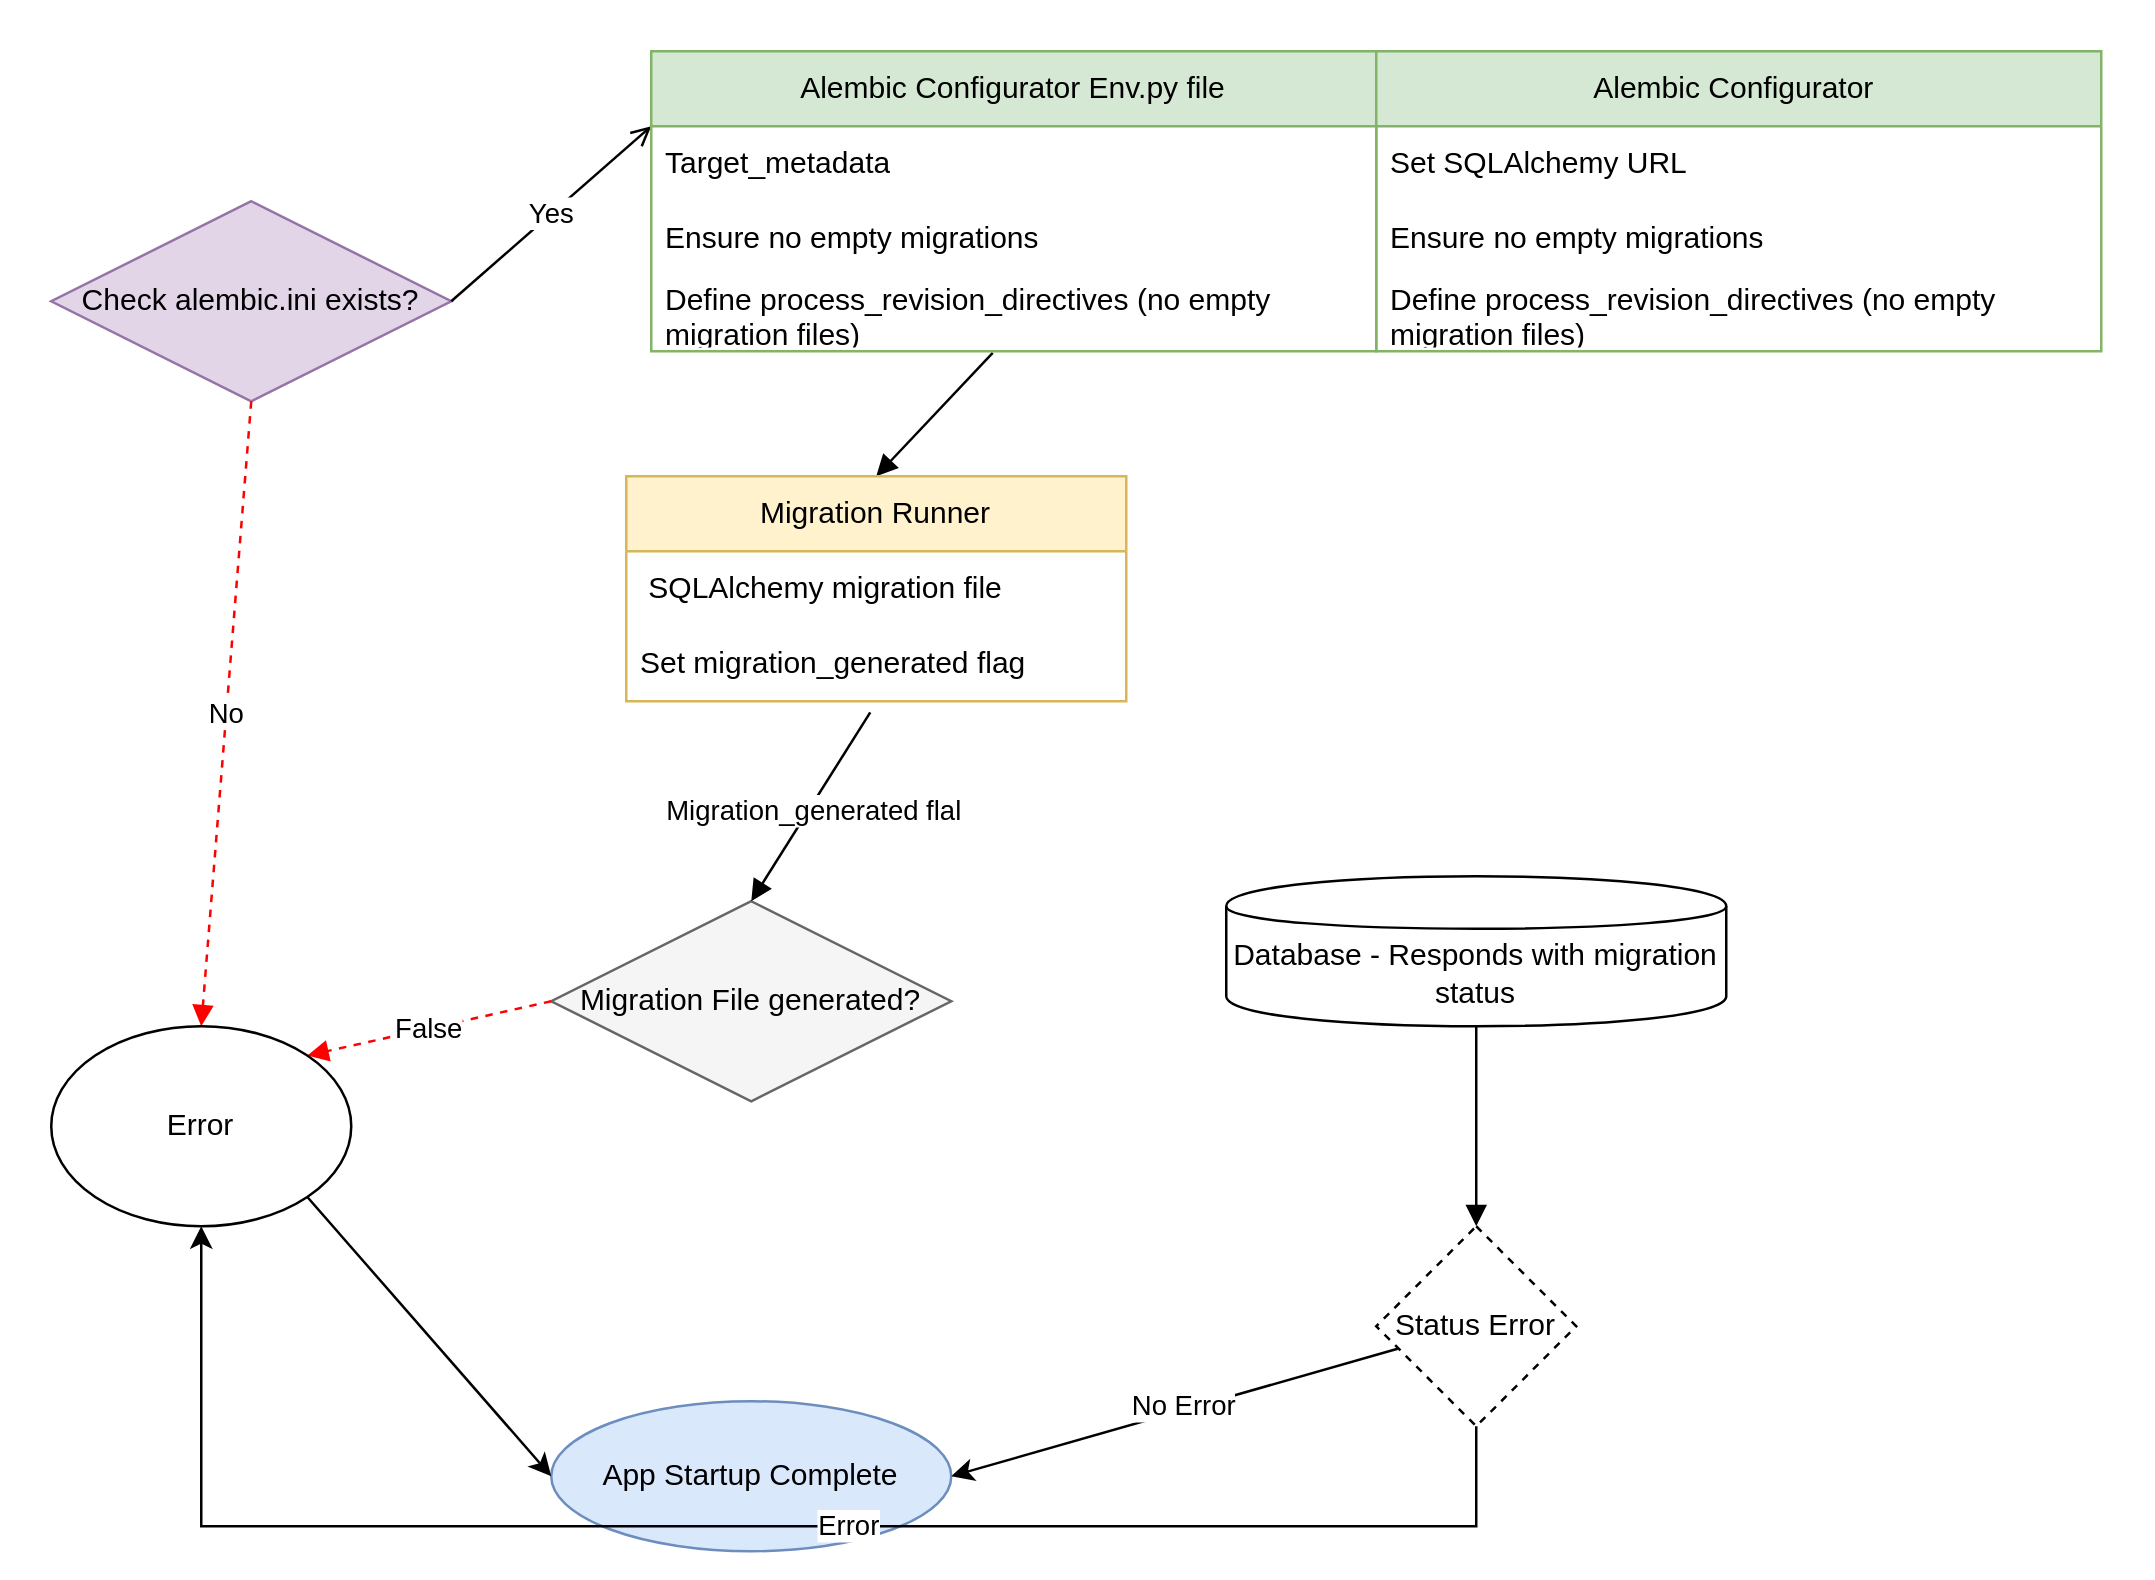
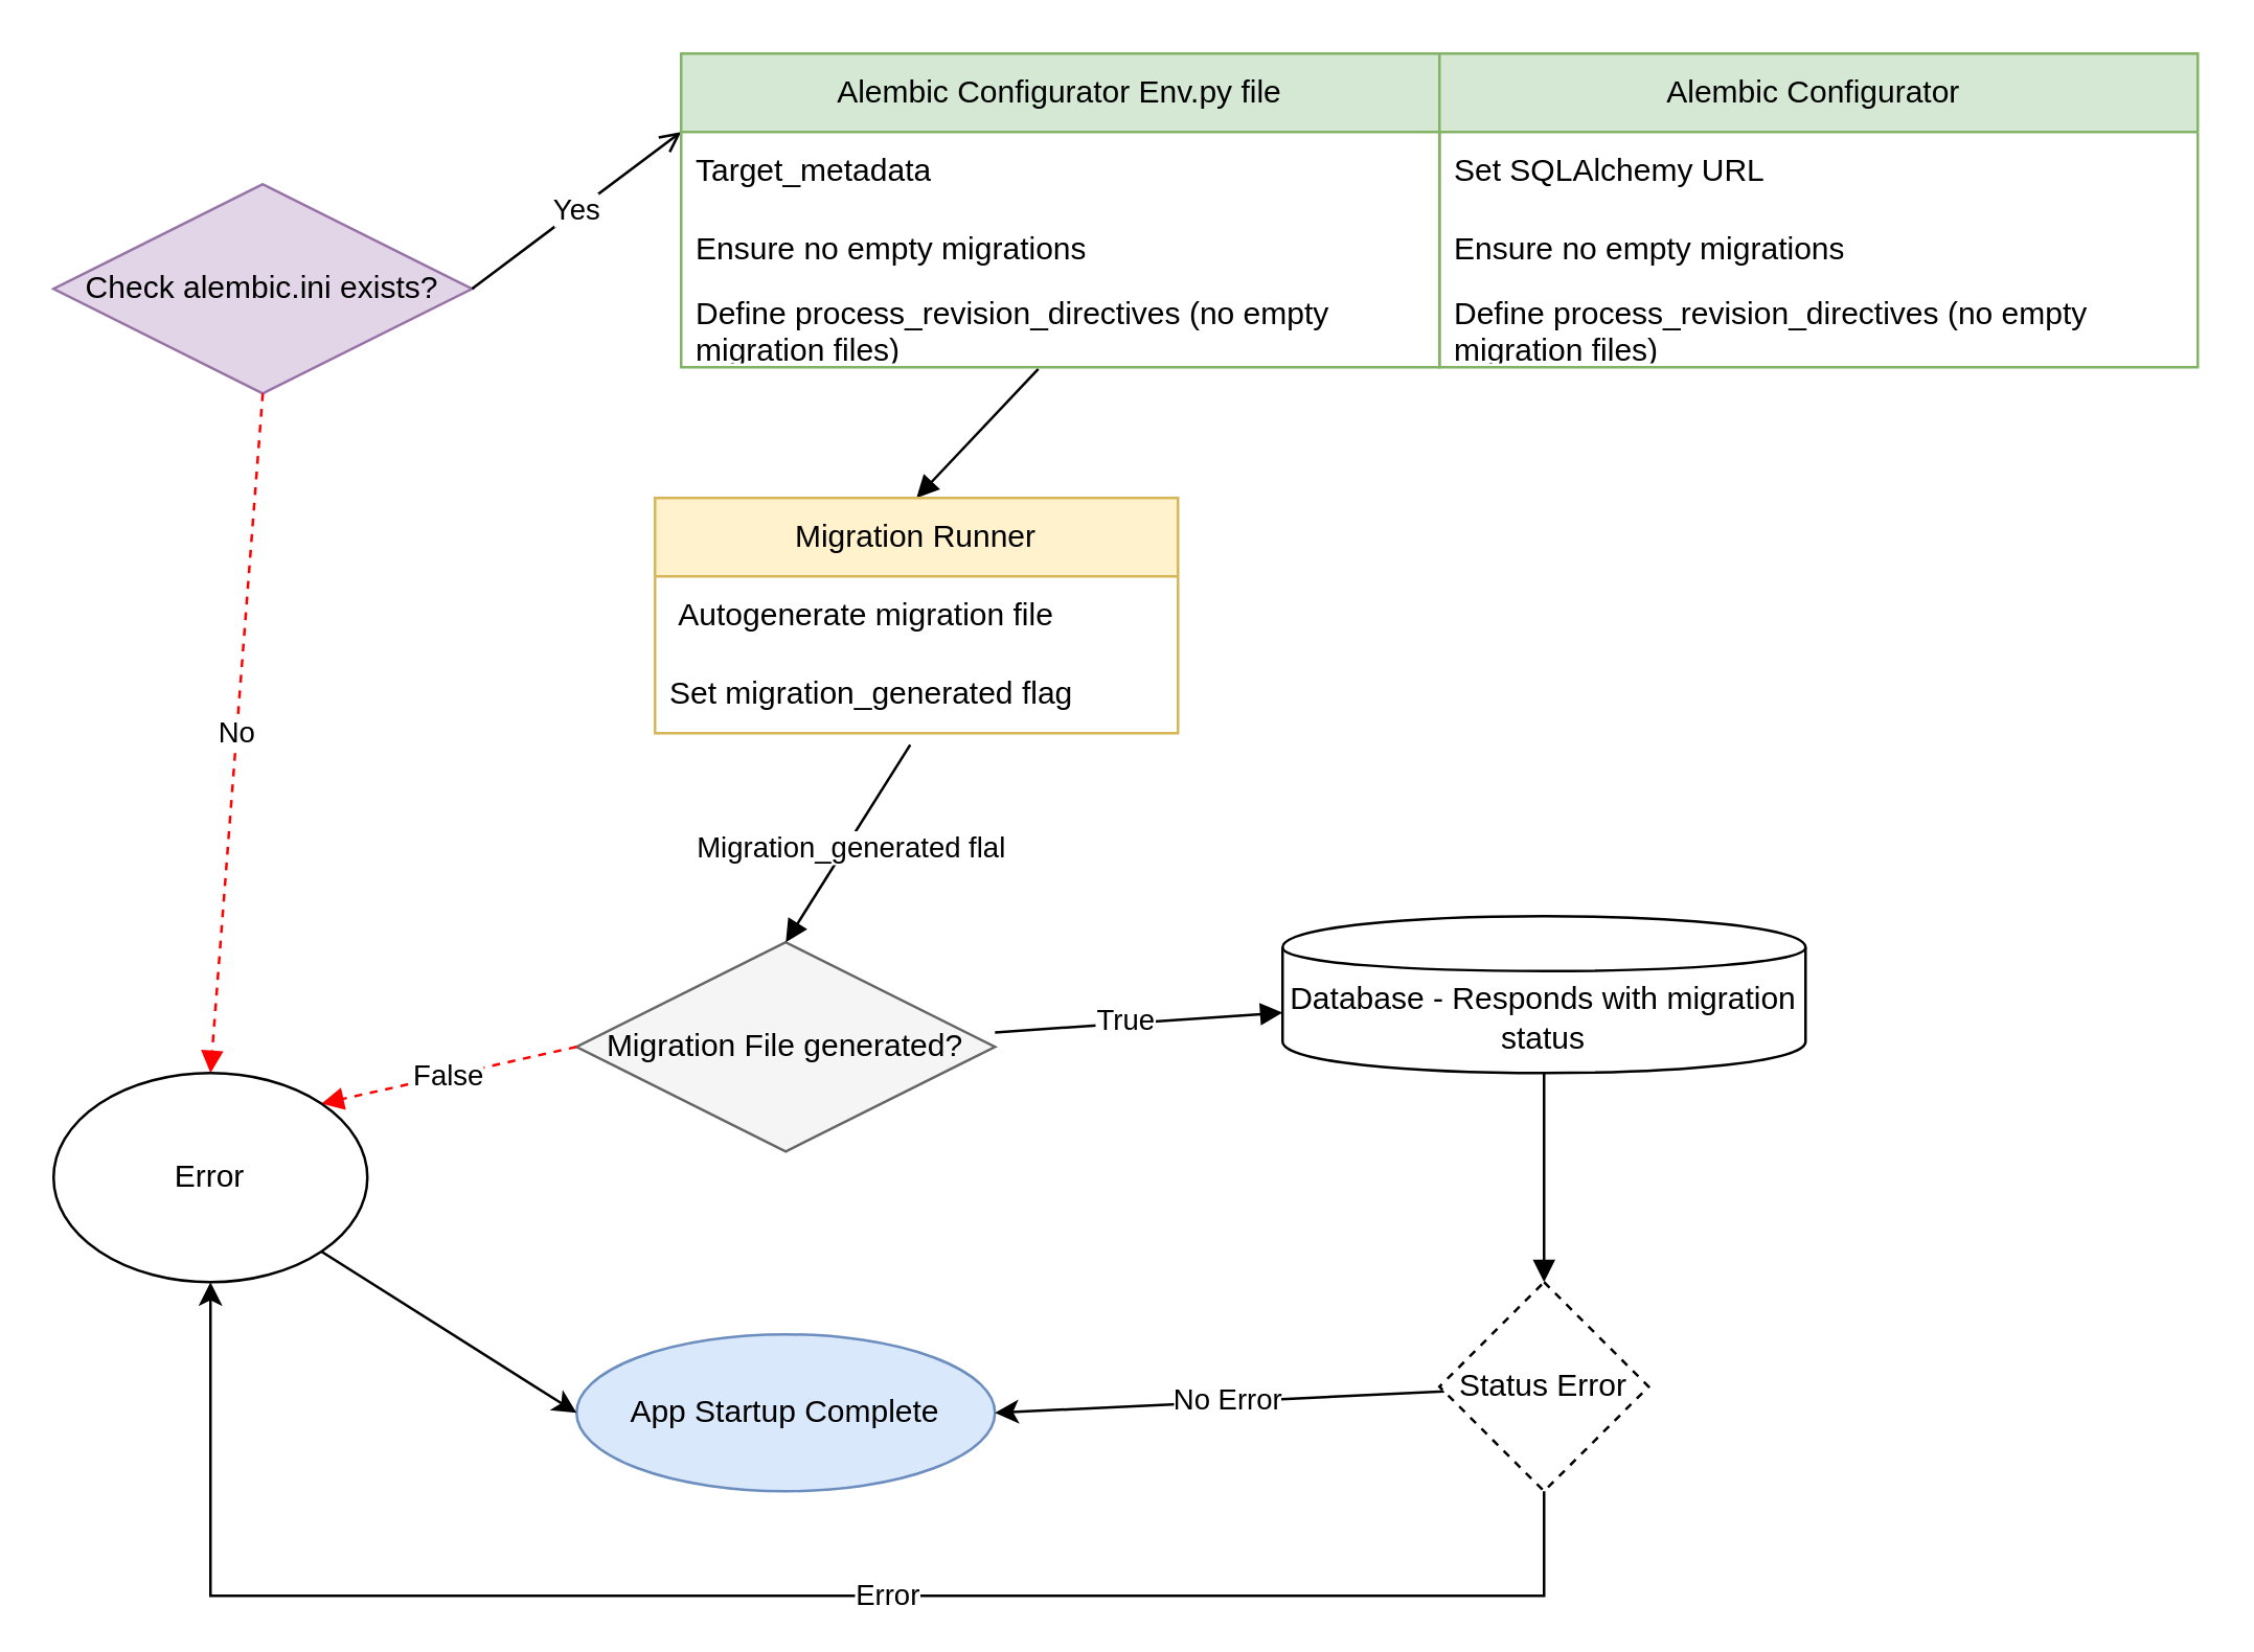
- <mxCell id="2" value="Check alembic.ini exists?" style="shape=rhombus;whiteSpace=wrap;html=1;fillColor=#e1d5e7;strokeColor=#9673a6;" parent="1" vertex="1"><mxGeometry x="20" y="80" width="160" height="80" as="geometry" /></mxCell>
+ <mxCell id="2" value="Check alembic.ini exists?" style="shape=rhombus;whiteSpace=wrap;html=1;fillColor=#e1d5e7;strokeColor=#9673a6;" parent="1" vertex="1"><mxGeometry x="20" y="70" width="160" height="80" as="geometry" /></mxCell>
- <mxCell id="19" value="&lt;span style=&quot;text-align: center;&quot;&gt;&amp;nbsp;SQLAlchemy migration file&lt;/span&gt;" style="text;strokeColor=none;fillColor=none;align=left;verticalAlign=middle;spacingLeft=4;spacingRight=4;overflow=hidden;points=[[0,0.5],[1,0.5]];portConstraint=eastwest;rotatable=0;whiteSpace=wrap;html=1;" parent="18" vertex="1"><mxGeometry y="30" width="200" height="30" as="geometry" /></mxCell>
+ <mxCell id="19" value="&lt;span style=&quot;text-align: center;&quot;&gt;&amp;nbsp;Autogenerate migration file&lt;/span&gt;" style="text;strokeColor=none;fillColor=none;align=left;verticalAlign=middle;spacingLeft=4;spacingRight=4;overflow=hidden;points=[[0,0.5],[1,0.5]];portConstraint=eastwest;rotatable=0;whiteSpace=wrap;html=1;" parent="18" vertex="1"><mxGeometry y="30" width="200" height="30" as="geometry" /></mxCell>
+ <mxCell id="11" value="True" style="endArrow=block;html=1;strokeColor=#000000;" parent="1" source="3" target="4" edge="1"><mxGeometry x="-0.09" y="1" relative="1" as="geometry"><mxPoint as="offset" /></mxGeometry></mxCell>
- <mxCell id="5" value="App Startup Complete" style="shape=ellipse;whiteSpace=wrap;html=1;fillColor=#dae8fc;strokeColor=#6c8ebf;" parent="1" vertex="1"><mxGeometry x="220" y="560" width="160" height="60" as="geometry" /></mxCell>
+ <mxCell id="5" value="App Startup Complete" style="shape=ellipse;whiteSpace=wrap;html=1;fillColor=#dae8fc;strokeColor=#6c8ebf;" parent="1" vertex="1"><mxGeometry x="220" y="510" width="160" height="60" as="geometry" /></mxCell>
